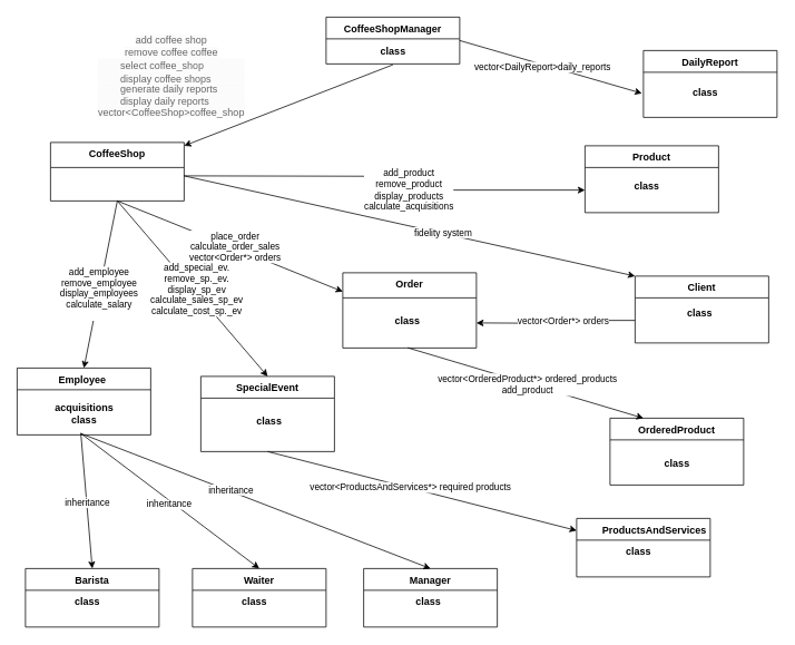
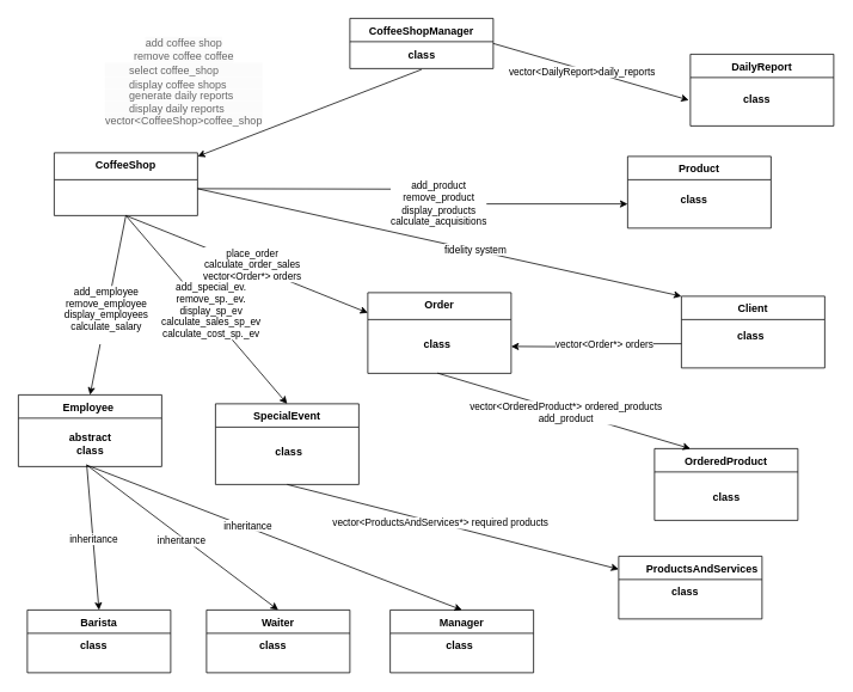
- <mxCell id="50" value="&lt;span style=&quot;font-weight: 700; text-wrap-mode: wrap;&quot;&gt;acquisitions class&lt;/span&gt;" style="text;html=1;align=center;verticalAlign=middle;resizable=0;points=[];autosize=1;strokeColor=none;fillColor=none;" vertex="1" parent="1"><mxGeometry x="20" y="480" width="160" height="30" as="geometry" /></mxCell>
+ <mxCell id="50" value="&lt;span style=&quot;font-weight: 700; text-wrap-mode: wrap;&quot;&gt;abstract class&lt;/span&gt;" style="text;html=1;align=center;verticalAlign=middle;resizable=0;points=[];autosize=1;strokeColor=none;fillColor=none;" vertex="1" parent="1"><mxGeometry x="20" y="480" width="160" height="30" as="geometry" /></mxCell>
